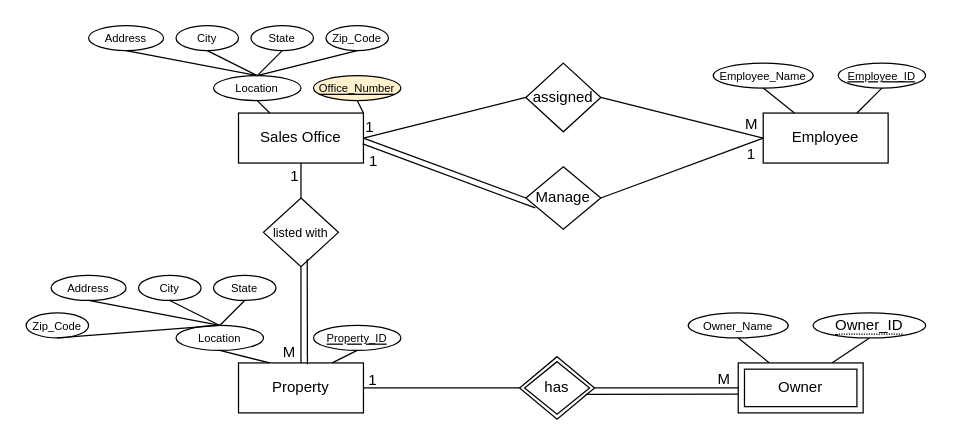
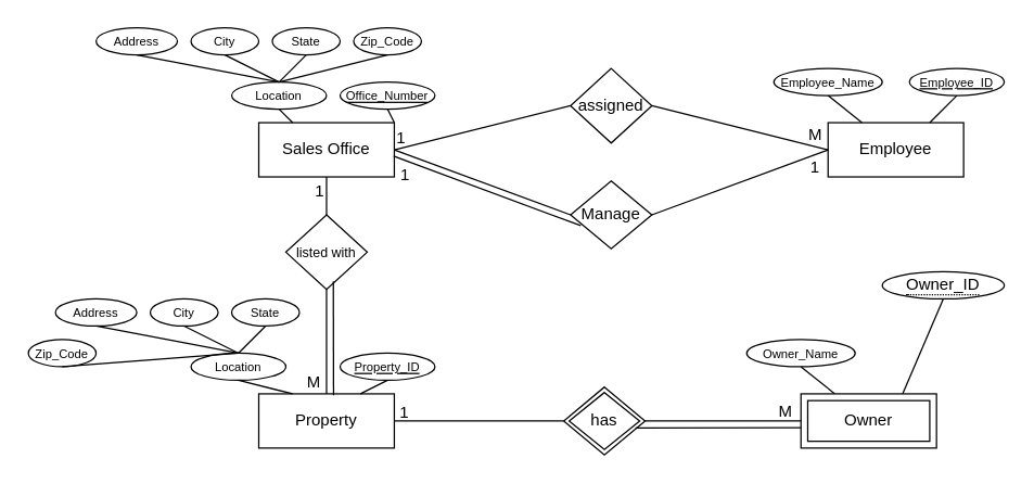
- <mxCell id="17" value="&lt;font style=&quot;font-size: 9px;&quot;&gt;Office_Number&lt;/font&gt;" style="ellipse;whiteSpace=wrap;html=1;align=center;fontStyle=4;fillColor=#fff2cc;" vertex="1" parent="1"><mxGeometry x="250" y="60" width="70" height="20" as="geometry" /></mxCell>
+ <mxCell id="17" value="&lt;font style=&quot;font-size: 9px;&quot;&gt;Office_Number&lt;/font&gt;" style="ellipse;whiteSpace=wrap;html=1;align=center;fontStyle=4;" vertex="1" parent="1"><mxGeometry x="250" y="60" width="70" height="20" as="geometry" /></mxCell>
- <mxCell id="58" value="&lt;span style=&quot;border-bottom: 1px dotted&quot;&gt;Owner_ID&lt;/span&gt;" style="ellipse;whiteSpace=wrap;html=1;align=center;" vertex="1" parent="1"><mxGeometry x="650" y="250" width="90" height="20" as="geometry" /></mxCell>
+ <mxCell id="58" value="&lt;span style=&quot;border-bottom: 1px dotted&quot;&gt;Owner_ID&lt;/span&gt;" style="ellipse;whiteSpace=wrap;html=1;align=center;" vertex="1" parent="1"><mxGeometry x="650" y="200" width="90" height="20" as="geometry" /></mxCell>
